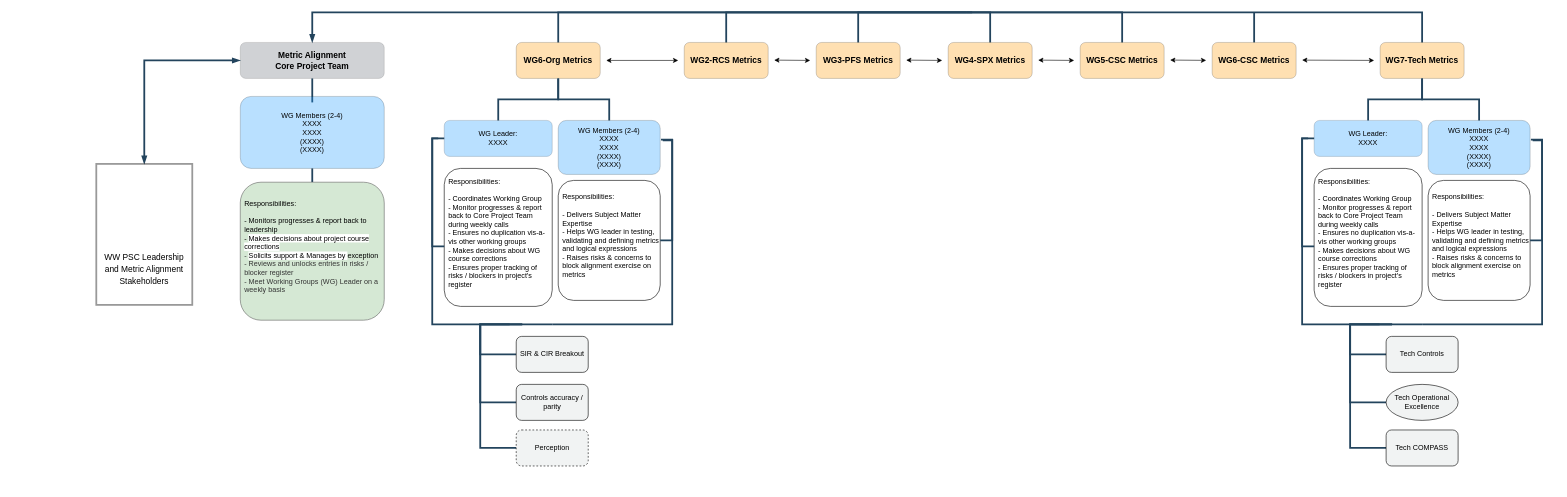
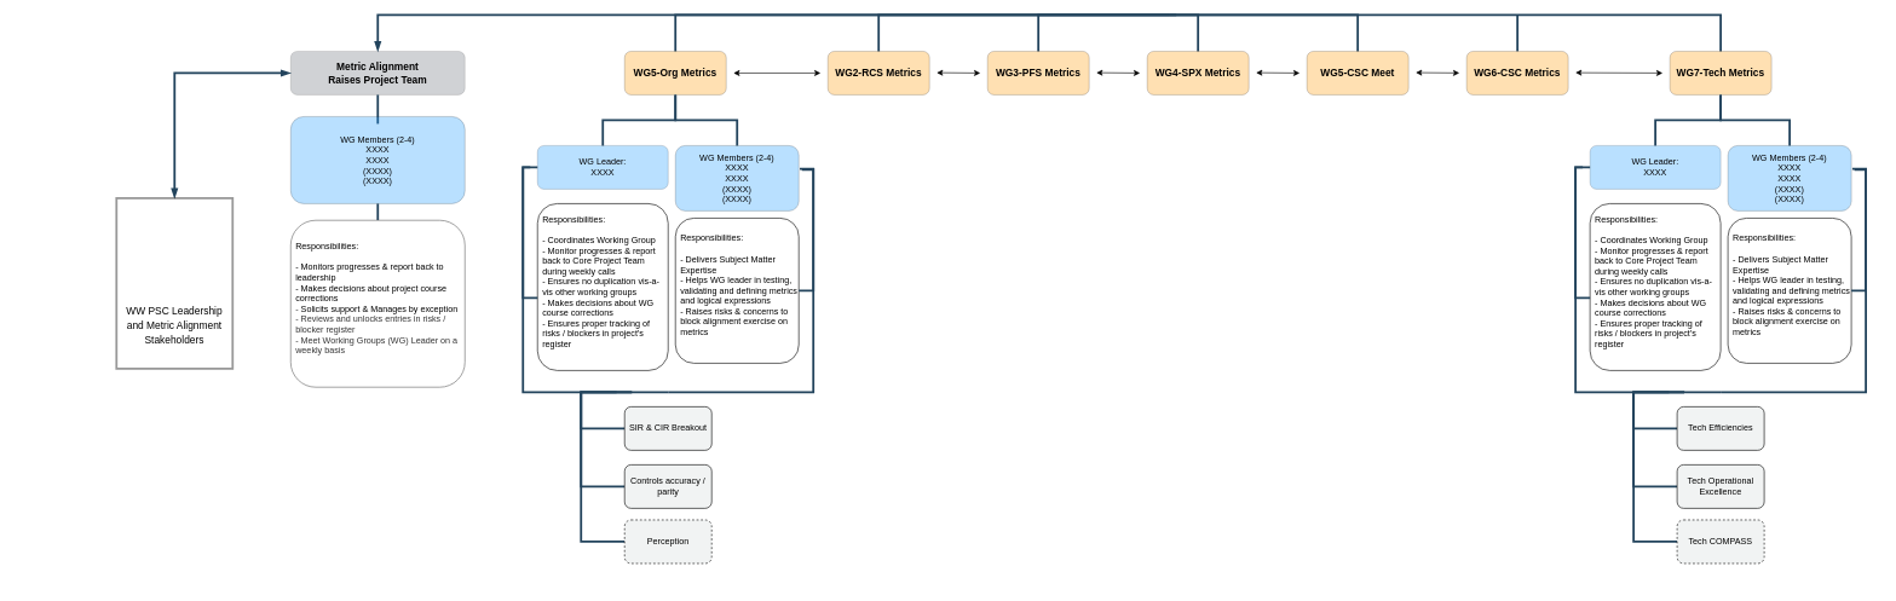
- <mxCell id="11" value="Metric Alignment &#10;Core Project Team" style="whiteSpace=wrap;rounded=1;fillColor=#161E2D;strokeColor=#000000;shadow=0;fontStyle=1;fontSize=14;opacity=20;" vertex="1" parent="1"><mxGeometry x="400" y="70" width="240" height="60" as="geometry" /></mxCell>
+ <mxCell id="11" value="Metric Alignment &#10;Raises Project Team" style="whiteSpace=wrap;rounded=1;fillColor=#161E2D;strokeColor=#000000;shadow=0;fontStyle=1;fontSize=14;opacity=20;" vertex="1" parent="1"><mxGeometry x="400" y="70" width="240" height="60" as="geometry" /></mxCell>
- <mxCell id="18" value="WG6-Org Metrics" style="whiteSpace=wrap;rounded=1;fillColor=#FF9900;strokeColor=#000000;shadow=0;fontStyle=1;fontSize=14;opacity=30;" vertex="1" parent="1"><mxGeometry x="860" y="70" width="140" height="60" as="geometry" /></mxCell>
+ <mxCell id="18" value="WG5-Org Metrics" style="whiteSpace=wrap;rounded=1;fillColor=#FF9900;strokeColor=#000000;shadow=0;fontStyle=1;fontSize=14;opacity=30;" vertex="1" parent="1"><mxGeometry x="860" y="70" width="140" height="60" as="geometry" /></mxCell>
- <mxCell id="12" value="WG5-CSC Metrics" style="whiteSpace=wrap;rounded=1;fillColor=#FF9900;strokeColor=#000000;shadow=0;fontStyle=1;fontSize=14;opacity=30;" vertex="1" parent="1"><mxGeometry x="1800" y="70" width="140" height="60" as="geometry" /></mxCell>
+ <mxCell id="12" value="WG5-CSC Meet" style="whiteSpace=wrap;rounded=1;fillColor=#FF9900;strokeColor=#000000;shadow=0;fontStyle=1;fontSize=14;opacity=30;" vertex="1" parent="1"><mxGeometry x="1800" y="70" width="140" height="60" as="geometry" /></mxCell>
- <mxCell id="44" value="&lt;font style=&quot;&quot;&gt;&lt;font style=&quot;font-size: 12px;&quot; color=&quot;#000000&quot;&gt;Responsibilities:&lt;br&gt;&lt;br&gt;&lt;span style=&quot;background-color: initial;&quot;&gt;- Monitors progresses &amp;amp; r&lt;/span&gt;eport back to leadership&lt;br&gt;-&amp;nbsp;&lt;/font&gt;&lt;font style=&quot;&quot;&gt;&lt;span style=&quot;font-size: 12px; background-color: rgb(255, 255, 255);&quot;&gt;&lt;font color=&quot;#000000&quot;&gt;Makes decisions about project course corrections&lt;br&gt;&lt;/font&gt;&lt;/span&gt;-&amp;nbsp;&lt;span style=&quot;font-family: &amp;quot;Source Sans Pro&amp;quot;, Arial, Helvetica, sans-serif; background-color: rgb(255, 255, 255);&quot;&gt;&lt;font color=&quot;#000000&quot; style=&quot;font-size: 12px;&quot;&gt;Solicits support &amp;amp; Manages by&amp;nbsp;&lt;/font&gt;&lt;/span&gt;&lt;font face=&quot;Source Sans Pro, Arial, Helvetica, sans-serif&quot; color=&quot;#000000&quot;&gt;exception&lt;br&gt;&lt;/font&gt;- Reviews and unlocks entries in risks / blocker register&lt;br&gt;- Meet Working Groups (WG) Leader on a weekly basis&lt;br&gt;&lt;br&gt;&lt;/font&gt;&lt;/font&gt;" style="whiteSpace=wrap;rounded=1;fillColor=#d5e8d4;strokeColor=#666666;shadow=0;fontColor=#333333;fontStyle=0;html=1;align=left;spacingTop=0;spacingLeft=5;" vertex="1" parent="1"><mxGeometry x="400" y="303" width="240" height="230" as="geometry" /></mxCell>
+ <mxCell id="44" value="&lt;font style=&quot;&quot;&gt;&lt;font style=&quot;font-size: 12px;&quot; color=&quot;#000000&quot;&gt;Responsibilities:&lt;br&gt;&lt;br&gt;&lt;span style=&quot;background-color: initial;&quot;&gt;- Monitors progresses &amp;amp; r&lt;/span&gt;eport back to leadership&lt;br&gt;-&amp;nbsp;&lt;/font&gt;&lt;font style=&quot;&quot;&gt;&lt;span style=&quot;font-size: 12px; background-color: rgb(255, 255, 255);&quot;&gt;&lt;font color=&quot;#000000&quot;&gt;Makes decisions about project course corrections&lt;br&gt;&lt;/font&gt;&lt;/span&gt;-&amp;nbsp;&lt;span style=&quot;font-family: &amp;quot;Source Sans Pro&amp;quot;, Arial, Helvetica, sans-serif; background-color: rgb(255, 255, 255);&quot;&gt;&lt;font color=&quot;#000000&quot; style=&quot;font-size: 12px;&quot;&gt;Solicits support &amp;amp; Manages by&amp;nbsp;&lt;/font&gt;&lt;/span&gt;&lt;font face=&quot;Source Sans Pro, Arial, Helvetica, sans-serif&quot; color=&quot;#000000&quot;&gt;exception&lt;br&gt;&lt;/font&gt;- Reviews and unlocks entries in risks / blocker register&lt;br&gt;- Meet Working Groups (WG) Leader on a weekly basis&lt;br&gt;&lt;br&gt;&lt;/font&gt;&lt;/font&gt;" style="whiteSpace=wrap;rounded=1;fillColor=#FFFFFF;strokeColor=#666666;shadow=0;fontColor=#333333;fontStyle=0;html=1;align=left;spacingTop=0;spacingLeft=5;" vertex="1" parent="1"><mxGeometry x="400" y="303" width="240" height="230" as="geometry" /></mxCell>
- <mxCell id="59" value="Tech Controls" style="whiteSpace=wrap;rounded=1;fillColor=#F1F3F3;strokeColor=default;shadow=0;fontColor=#000000;fontStyle=0" vertex="1" parent="1"><mxGeometry x="2310" y="560" width="120" height="60" as="geometry" /></mxCell>
+ <mxCell id="59" value="Tech Efficiencies" style="whiteSpace=wrap;rounded=1;fillColor=#F1F3F3;strokeColor=default;shadow=0;fontColor=#000000;fontStyle=0" vertex="1" parent="1"><mxGeometry x="2310" y="560" width="120" height="60" as="geometry" /></mxCell>
- <mxCell id="61" value="Tech Operational Excellence" style="ellipse;whiteSpace=wrap;fillColor=#F1F3F3;strokeColor=default;shadow=0;fontColor=#000000;fontStyle=0;" vertex="1" parent="1"><mxGeometry x="2310" y="640" width="120" height="60" as="geometry" /></mxCell>
+ <mxCell id="61" value="Tech Operational Excellence" style="whiteSpace=wrap;rounded=1;fillColor=#F1F3F3;strokeColor=default;shadow=0;fontColor=#000000;fontStyle=0" vertex="1" parent="1"><mxGeometry x="2310" y="640" width="120" height="60" as="geometry" /></mxCell>
- <mxCell id="63" value="Tech COMPASS" style="whiteSpace=wrap;rounded=1;fillColor=#F1F3F3;strokeColor=default;shadow=0;fontColor=#000000;fontStyle=0" vertex="1" parent="1"><mxGeometry x="2310" y="716" width="120" height="60" as="geometry" /></mxCell>
+ <mxCell id="63" value="Tech COMPASS" style="whiteSpace=wrap;rounded=1;fillColor=#F1F3F3;strokeColor=default;shadow=0;fontColor=#000000;fontStyle=0;dashed=1;" vertex="1" parent="1"><mxGeometry x="2310" y="716" width="120" height="60" as="geometry" /></mxCell>
